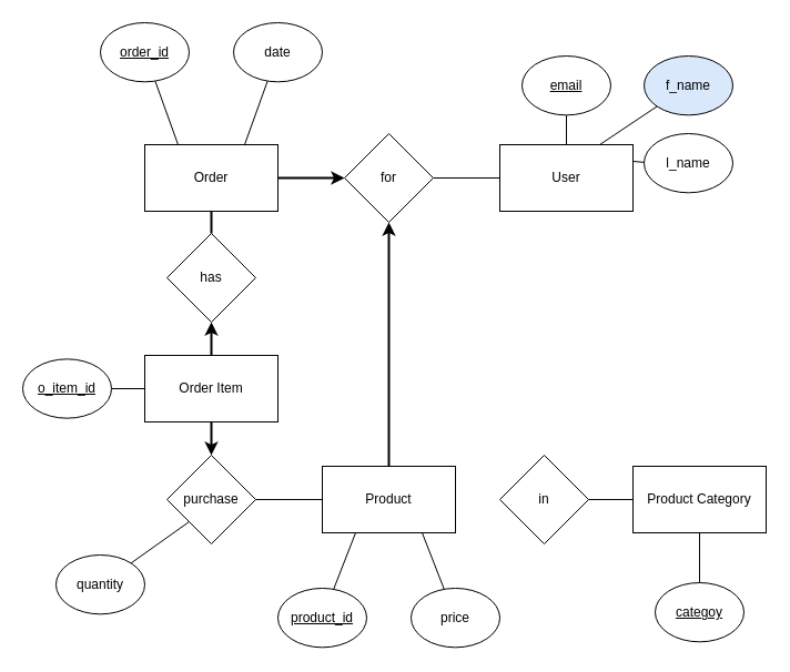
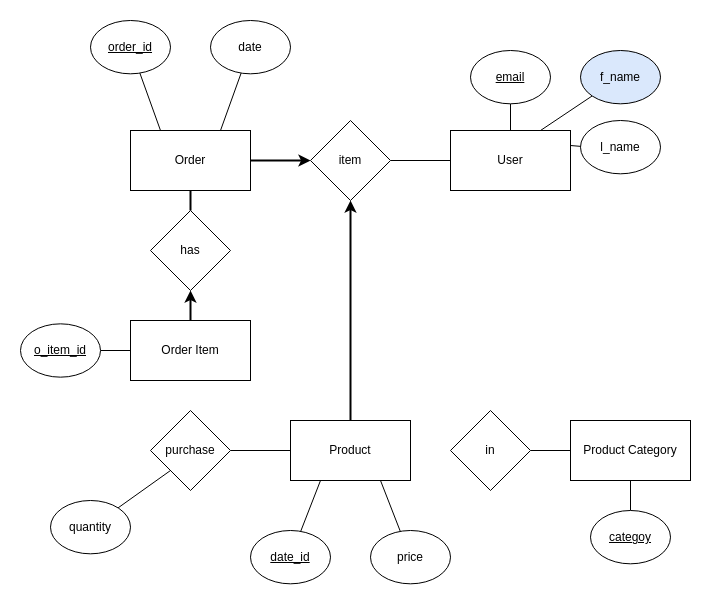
- <mxCell id="18" value="for" style="rhombus;whiteSpace=wrap;html=1;" parent="1" vertex="1"><mxGeometry x="310" y="120" width="80" height="80" as="geometry" /></mxCell>
+ <mxCell id="18" value="item" style="rhombus;whiteSpace=wrap;html=1;" parent="1" vertex="1"><mxGeometry x="310" y="120" width="80" height="80" as="geometry" /></mxCell>
- <mxCell id="13" value="" style="edgeStyle=none;rounded=0;orthogonalLoop=1;jettySize=auto;html=1;strokeWidth=2;startArrow=classic;startFill=1;endArrow=none;endFill=0;" parent="1" source="14" target="11" edge="1"><mxGeometry relative="1" as="geometry" /></mxCell>
- <mxCell id="38" value="&lt;u&gt;categoy&lt;/u&gt;" style="ellipse;whiteSpace=wrap;html=1;aspect=fixed;" vertex="1" parent="1"><mxGeometry x="590" y="525" width="80" height="53.33" as="geometry" /></mxCell>
+ <mxCell id="38" value="&lt;u&gt;categoy&lt;/u&gt;" style="ellipse;whiteSpace=wrap;html=1;aspect=fixed;" vertex="1" parent="1"><mxGeometry x="590" y="510" width="80" height="53.33" as="geometry" /></mxCell>
- <mxCell id="34" value="&lt;u&gt;product_id&lt;/u&gt;" style="ellipse;whiteSpace=wrap;html=1;aspect=fixed;" vertex="1" parent="1"><mxGeometry x="250" y="530" width="80" height="53.33" as="geometry" /></mxCell>
+ <mxCell id="34" value="&lt;u&gt;date_id&lt;/u&gt;" style="ellipse;whiteSpace=wrap;html=1;aspect=fixed;" vertex="1" parent="1"><mxGeometry x="250" y="530" width="80" height="53.33" as="geometry" /></mxCell>
